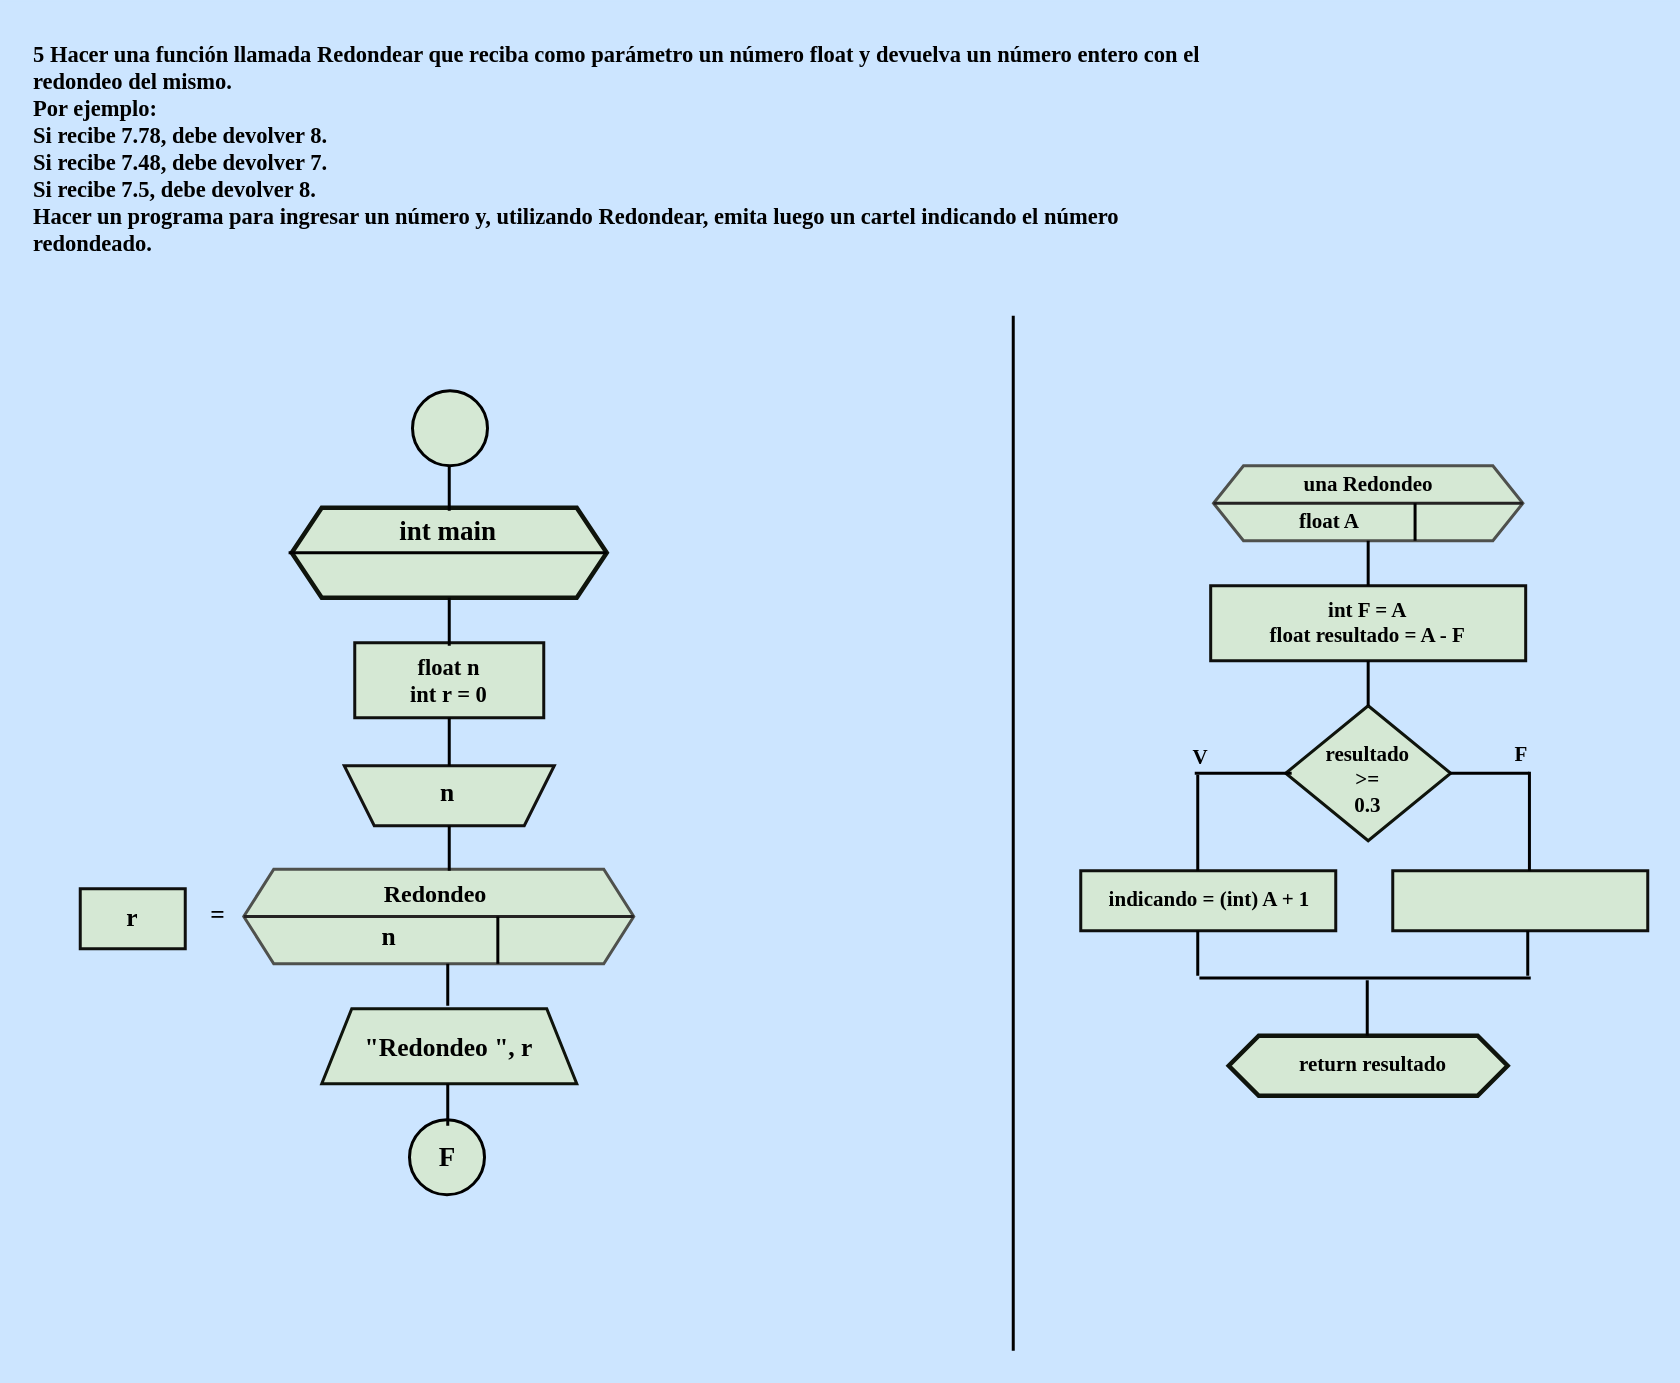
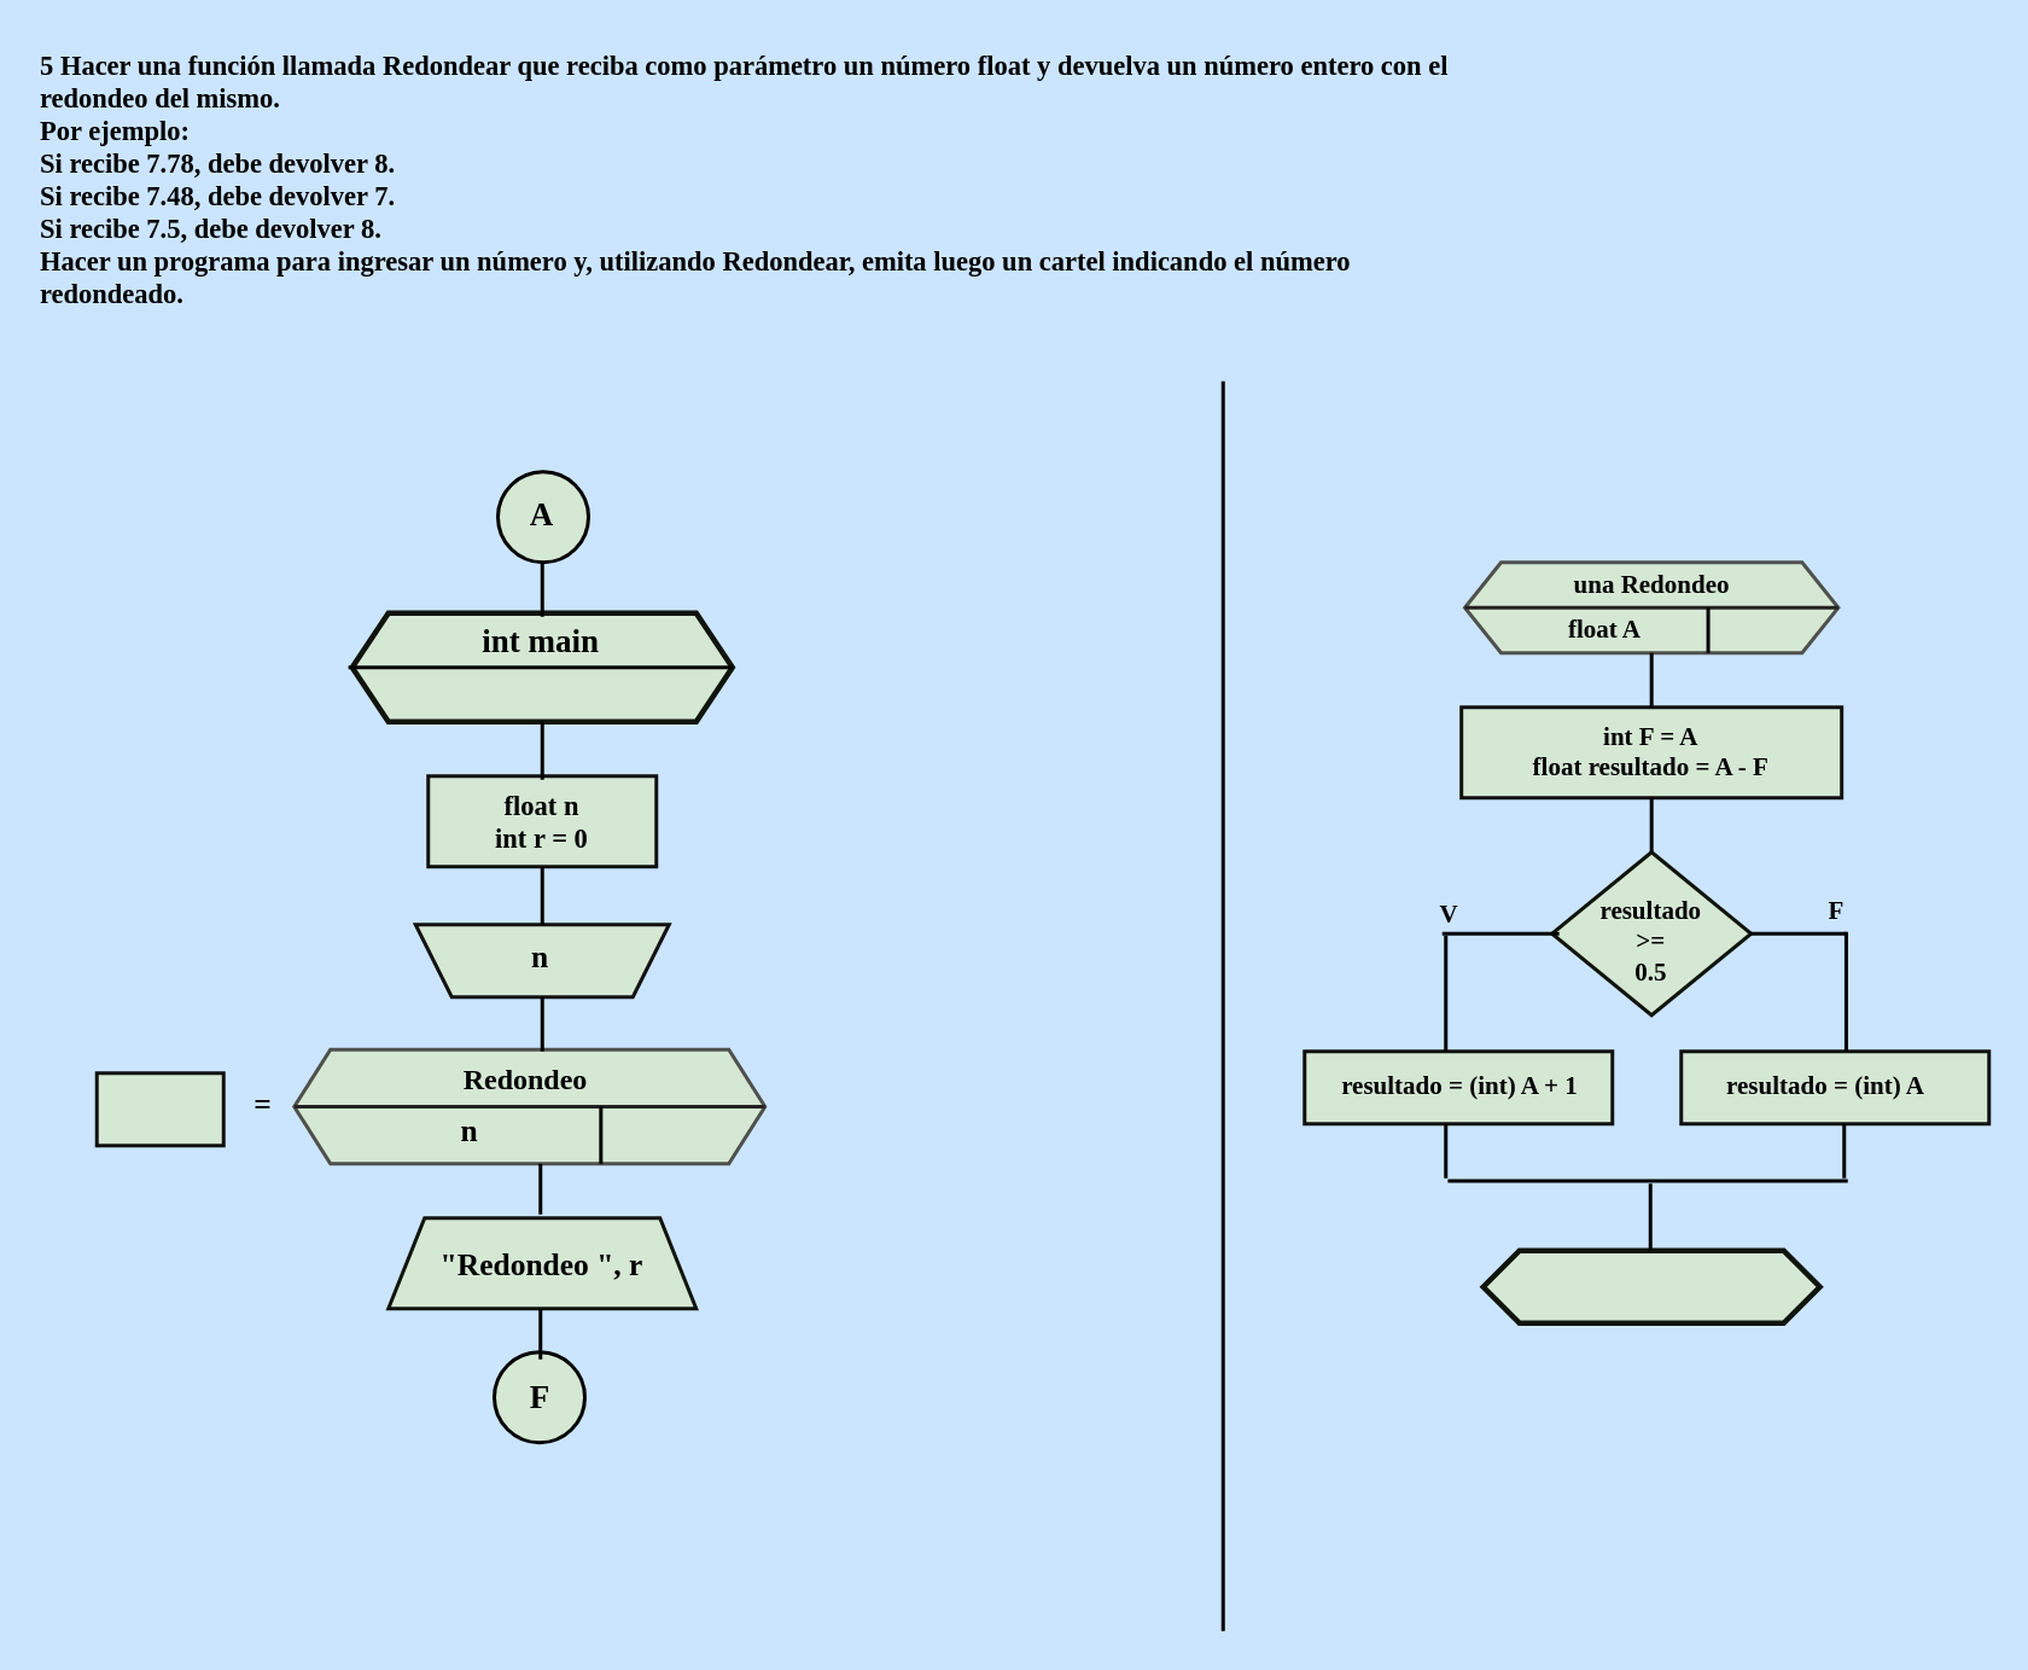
+ <mxCell id="45" value="&lt;font size=&quot;1&quot; face=&quot;Comic Sans MS&quot; color=&quot;#000000&quot;&gt;&lt;b style=&quot;font-size: 18px;&quot;&gt;A&lt;/b&gt;&lt;/font&gt;" style="text;strokeColor=none;align=center;fillColor=none;html=1;verticalAlign=middle;whiteSpace=wrap;rounded=0;fontFamily=Architects Daughter;fontSource=https://fonts.googleapis.com/css?family=Architects+Daughter;aspect=fixed;" vertex="1" parent="43"><mxGeometry y="9" width="50" height="30" as="geometry" /></mxCell>
- <mxCell id="17" value="&lt;font face=&quot;Comic Sans MS&quot; color=&quot;#000000&quot;&gt;&lt;span style=&quot;font-size: 14px;&quot;&gt;&lt;b&gt;resultado&lt;/b&gt;&lt;/span&gt;&lt;/font&gt;&lt;div&gt;&lt;font face=&quot;Comic Sans MS&quot; color=&quot;#000000&quot;&gt;&lt;span style=&quot;font-size: 14px;&quot;&gt;&lt;b&gt;&amp;gt;=&lt;/b&gt;&lt;/span&gt;&lt;/font&gt;&lt;/div&gt;&lt;div&gt;&lt;font face=&quot;Comic Sans MS&quot; color=&quot;#000000&quot;&gt;&lt;span style=&quot;font-size: 14px;&quot;&gt;&lt;b&gt;0.3&lt;/b&gt;&lt;/span&gt;&lt;/font&gt;&lt;/div&gt;" style="text;strokeColor=none;align=center;fillColor=none;html=1;verticalAlign=middle;whiteSpace=wrap;rounded=0;fontFamily=Architects Daughter;fontSource=https://fonts.googleapis.com/css?family=Architects+Daughter;container=0;" vertex="1" parent="15"><mxGeometry x="8" y="20" width="93" height="60" as="geometry" /></mxCell>
+ <mxCell id="17" value="&lt;font face=&quot;Comic Sans MS&quot; color=&quot;#000000&quot;&gt;&lt;span style=&quot;font-size: 14px;&quot;&gt;&lt;b&gt;resultado&lt;/b&gt;&lt;/span&gt;&lt;/font&gt;&lt;div&gt;&lt;font face=&quot;Comic Sans MS&quot; color=&quot;#000000&quot;&gt;&lt;span style=&quot;font-size: 14px;&quot;&gt;&lt;b&gt;&amp;gt;=&lt;/b&gt;&lt;/span&gt;&lt;/font&gt;&lt;/div&gt;&lt;div&gt;&lt;font face=&quot;Comic Sans MS&quot; color=&quot;#000000&quot;&gt;&lt;span style=&quot;font-size: 14px;&quot;&gt;&lt;b&gt;0.5&lt;/b&gt;&lt;/span&gt;&lt;/font&gt;&lt;/div&gt;" style="text;strokeColor=none;align=center;fillColor=none;html=1;verticalAlign=middle;whiteSpace=wrap;rounded=0;fontFamily=Architects Daughter;fontSource=https://fonts.googleapis.com/css?family=Architects+Daughter;container=0;" vertex="1" parent="15"><mxGeometry x="8" y="20" width="93" height="60" as="geometry" /></mxCell>
- <mxCell id="20" value="&lt;b&gt;&lt;font color=&quot;#000000&quot; style=&quot;font-size: 14px;&quot; face=&quot;Comic Sans MS&quot;&gt;indicando = (int) A + 1&lt;/font&gt;&lt;/b&gt;" style="text;strokeColor=none;align=center;fillColor=none;html=1;verticalAlign=middle;whiteSpace=wrap;rounded=0;fontFamily=Architects Daughter;fontSource=https://fonts.googleapis.com/css?family=Architects+Daughter;container=0;aspect=fixed;" vertex="1" parent="18"><mxGeometry x="1" y="5" width="170" height="30" as="geometry" /></mxCell>
+ <mxCell id="20" value="&lt;b&gt;&lt;font color=&quot;#000000&quot; style=&quot;font-size: 14px;&quot; face=&quot;Comic Sans MS&quot;&gt;resultado = (int) A + 1&lt;/font&gt;&lt;/b&gt;" style="text;strokeColor=none;align=center;fillColor=none;html=1;verticalAlign=middle;whiteSpace=wrap;rounded=0;fontFamily=Architects Daughter;fontSource=https://fonts.googleapis.com/css?family=Architects+Daughter;container=0;aspect=fixed;" vertex="1" parent="18"><mxGeometry x="1" y="5" width="170" height="30" as="geometry" /></mxCell>
+ <mxCell id="23" value="&lt;font face=&quot;Comic Sans MS&quot; color=&quot;#000000&quot;&gt;&lt;span style=&quot;font-size: 14px;&quot;&gt;&lt;b&gt;resultado = (int) A&lt;/b&gt;&lt;/span&gt;&lt;/font&gt;" style="text;strokeColor=none;align=center;fillColor=none;html=1;verticalAlign=middle;whiteSpace=wrap;rounded=0;fontFamily=Architects Daughter;fontSource=https://fonts.googleapis.com/css?family=Architects+Daughter;container=0;" vertex="1" parent="21"><mxGeometry width="160" height="40" as="geometry" /></mxCell>
- <mxCell id="63" value="&lt;font size=&quot;1&quot; face=&quot;Comic Sans MS&quot; color=&quot;#000000&quot;&gt;&lt;b style=&quot;font-size: 17px;&quot;&gt;r&lt;/b&gt;&lt;/font&gt;" style="text;strokeColor=none;align=center;fillColor=none;html=1;verticalAlign=middle;whiteSpace=wrap;rounded=0;fontFamily=Architects Daughter;fontSource=https://fonts.googleapis.com/css?family=Architects+Daughter;container=0;" vertex="1" parent="61"><mxGeometry x="10" y="5" width="50" height="30" as="geometry" /></mxCell>
- <mxCell id="26" value="&lt;font face=&quot;Comic Sans MS&quot; color=&quot;#000000&quot;&gt;&lt;span style=&quot;font-size: 14px;&quot;&gt;&lt;b&gt;return resultado&lt;/b&gt;&lt;/span&gt;&lt;/font&gt;" style="text;strokeColor=none;align=center;fillColor=none;html=1;verticalAlign=middle;whiteSpace=wrap;rounded=0;fontFamily=Architects Daughter;fontSource=https://fonts.googleapis.com/css?family=Architects+Daughter;container=0;aspect=fixed;" vertex="1" parent="24"><mxGeometry x="10.94" y="5" width="170" height="30" as="geometry" /></mxCell>
